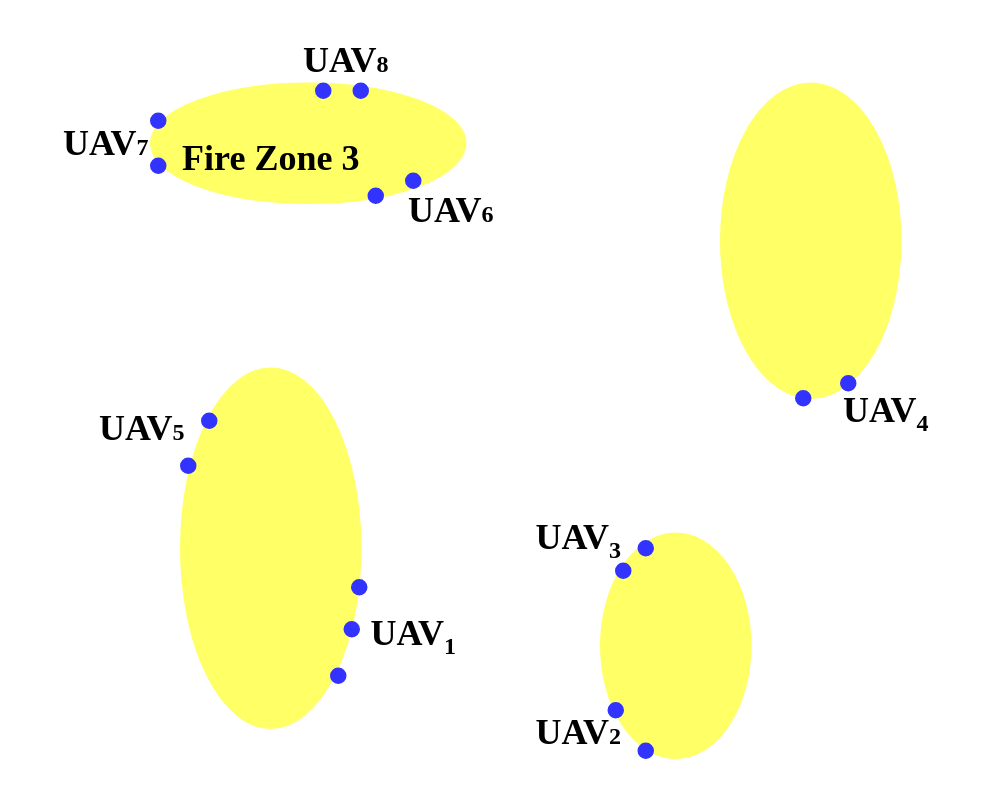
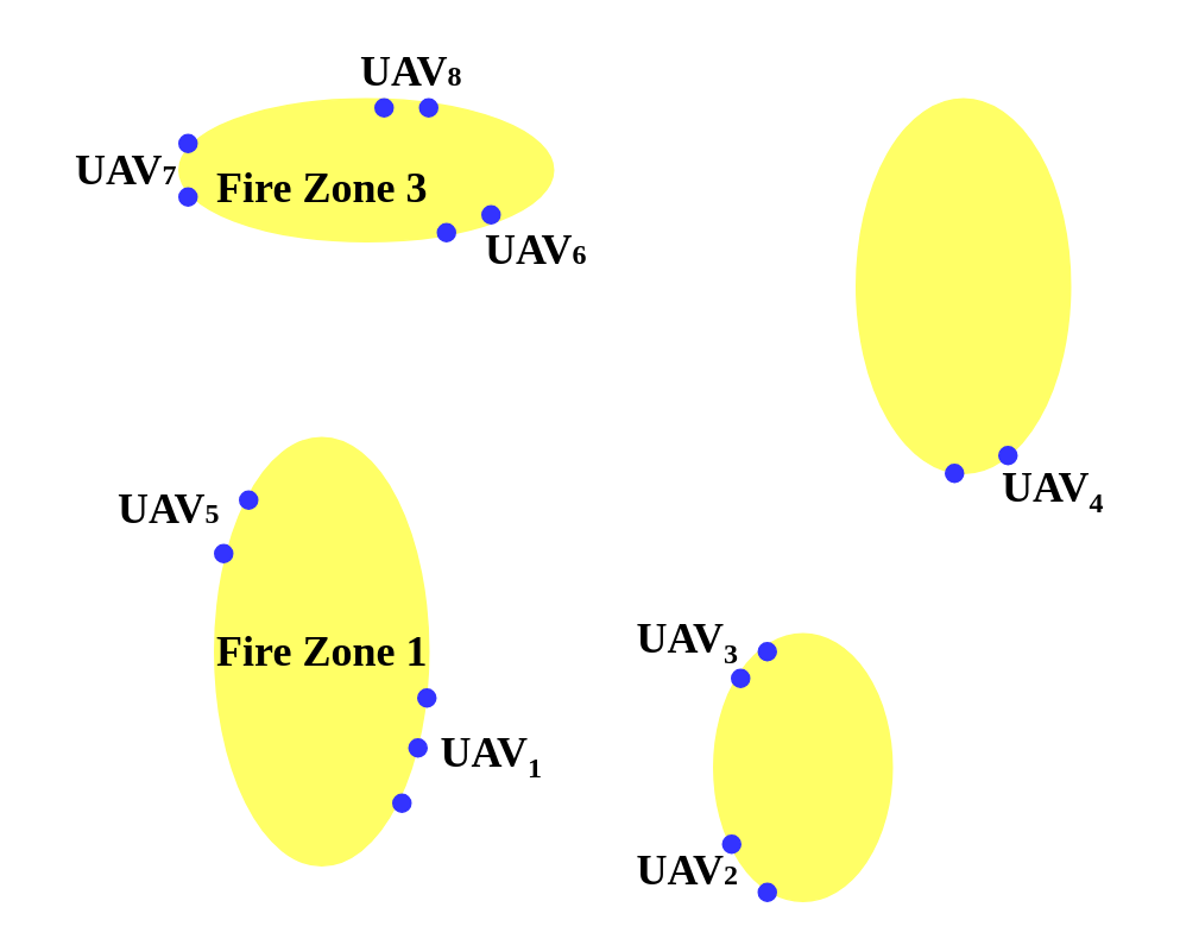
+ <mxCell id="6" value="&lt;font face=&quot;Times New Roman&quot;&gt;Fire Zone 1&lt;/font&gt;" style="text;strokeColor=none;fillColor=none;html=1;fontSize=24;fontStyle=1;verticalAlign=middle;align=center;" vertex="1" parent="1"><mxGeometry x="130" y="345" width="100" height="40" as="geometry" /></mxCell>
